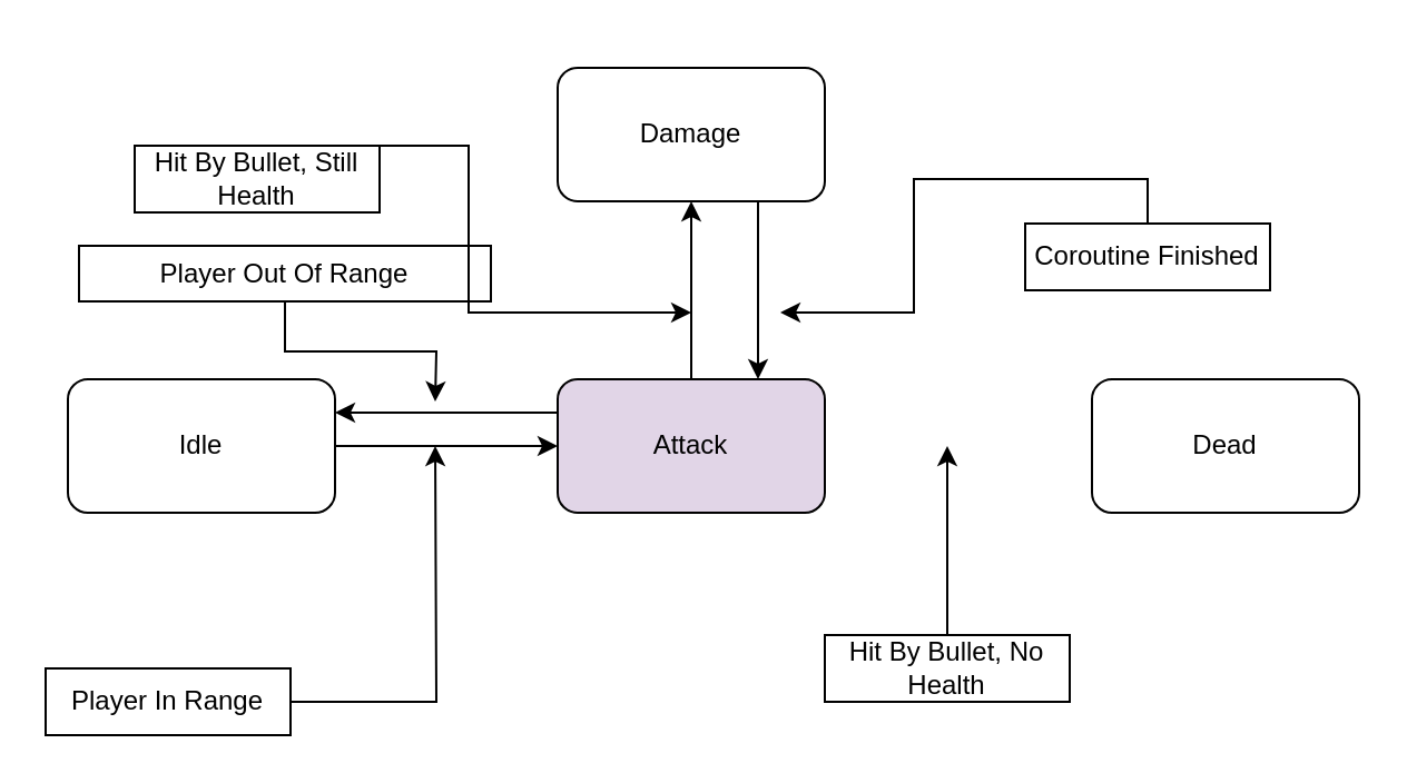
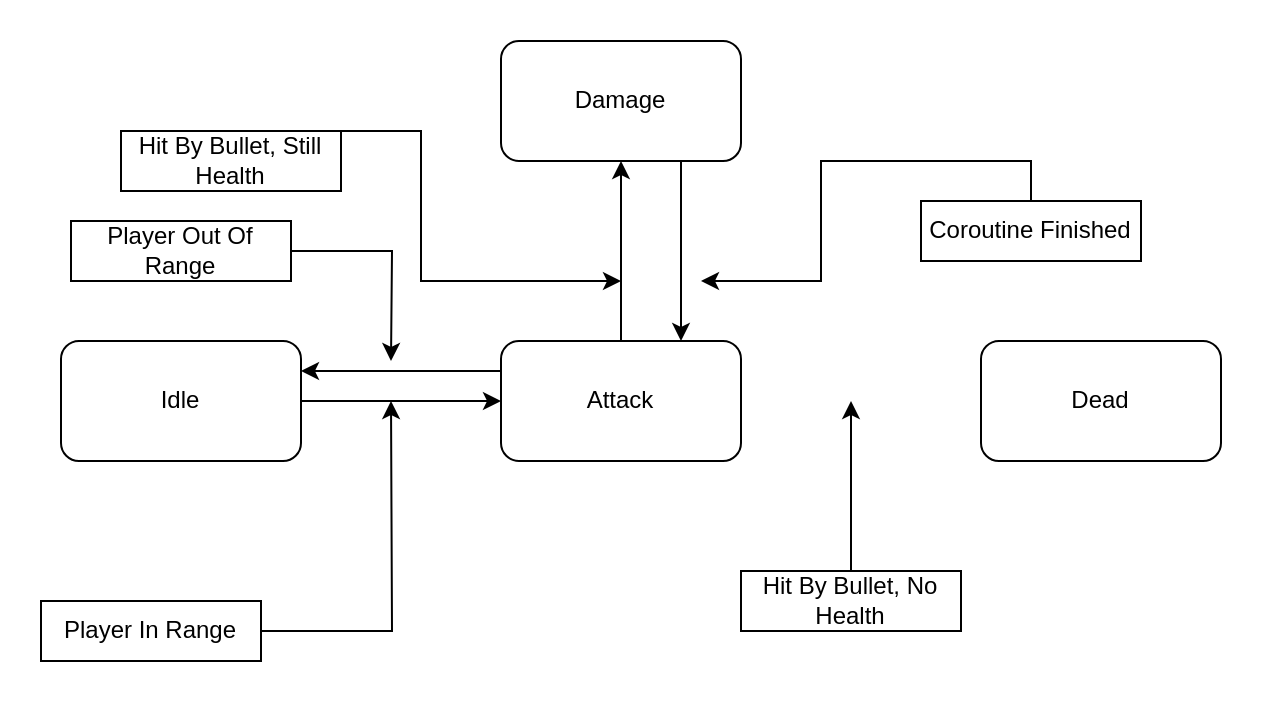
- <mxCell id="8" value="Damage" style="rounded=1;whiteSpace=wrap;html=1;" vertex="1" parent="1"><mxGeometry x="250" y="30" width="120" height="60" as="geometry" /></mxCell>
+ <mxCell id="8" value="Damage" style="rounded=1;whiteSpace=wrap;html=1;" vertex="1" parent="1"><mxGeometry x="250" y="20" width="120" height="60" as="geometry" /></mxCell>
- <mxCell id="13" value="Player Out Of Range" style="rounded=0;whiteSpace=wrap;html=1;" vertex="1" parent="1"><mxGeometry x="35" y="110" width="185" height="25" as="geometry" /></mxCell>
+ <mxCell id="13" value="Player Out Of Range" style="rounded=0;whiteSpace=wrap;html=1;" vertex="1" parent="1"><mxGeometry x="35" y="110" width="110" height="30" as="geometry" /></mxCell>
- <mxCell id="6" value="Attack" style="rounded=1;whiteSpace=wrap;html=1;fillColor=#e1d5e7;" vertex="1" parent="1"><mxGeometry x="250" y="170" width="120" height="60" as="geometry" /></mxCell>
+ <mxCell id="6" value="Attack" style="rounded=1;whiteSpace=wrap;html=1;" vertex="1" parent="1"><mxGeometry x="250" y="170" width="120" height="60" as="geometry" /></mxCell>
